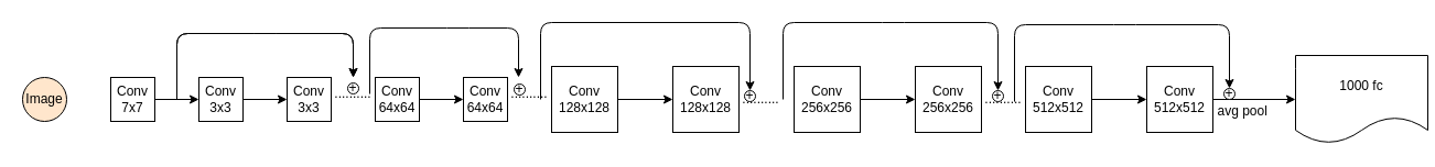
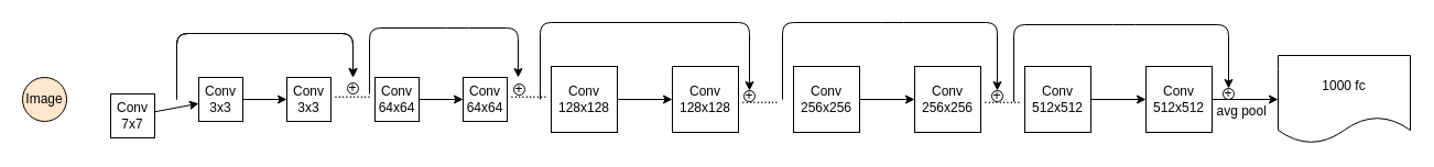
- <mxCell id="4" value="Conv&lt;br&gt;7x7" style="whiteSpace=wrap;html=1;" parent="1" vertex="1"><mxGeometry x="100" y="70" width="40" height="40" as="geometry" /></mxCell>
+ <mxCell id="4" value="Conv&lt;br&gt;7x7" style="whiteSpace=wrap;html=1;" parent="1" vertex="1"><mxGeometry x="100" y="85" width="40" height="40" as="geometry" /></mxCell>
- <mxCell id="25" value="1000 fc" style="shape=document;whiteSpace=wrap;html=1;boundedLbl=1;" parent="1" vertex="1"><mxGeometry x="1175" y="50" width="120" height="80" as="geometry" /></mxCell>
+ <mxCell id="25" value="1000 fc" style="shape=document;whiteSpace=wrap;html=1;boundedLbl=1;" parent="1" vertex="1"><mxGeometry x="1160" y="50" width="120" height="80" as="geometry" /></mxCell>
